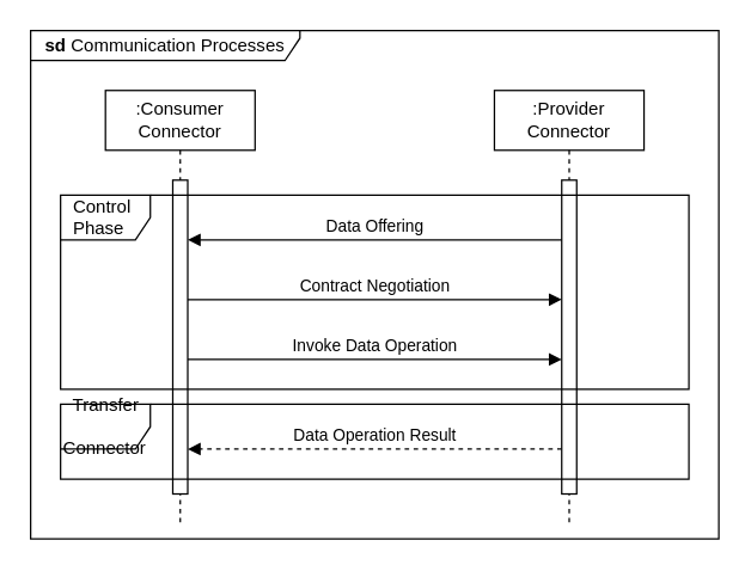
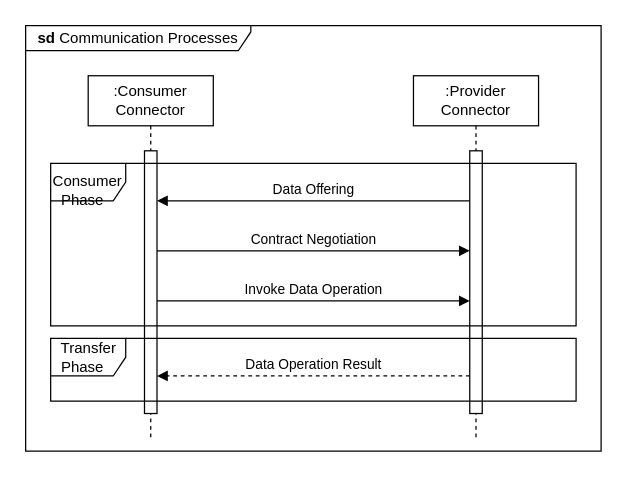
- <mxCell id="10" value="&amp;nbsp; Control &lt;br&gt;&amp;nbsp; Phase" style="shape=umlFrame;whiteSpace=wrap;html=1;width=60;height=30;align=left;" parent="1" vertex="1"><mxGeometry x="40" y="130" width="420" height="130" as="geometry" /></mxCell>
+ <mxCell id="10" value="&amp;nbsp; Consumer &lt;br&gt;&amp;nbsp; Phase" style="shape=umlFrame;whiteSpace=wrap;html=1;width=60;height=30;align=left;" parent="1" vertex="1"><mxGeometry x="40" y="130" width="420" height="130" as="geometry" /></mxCell>
- <mxCell id="11" value="&amp;nbsp; Transfer&lt;br&gt;&amp;nbsp; Connector" style="shape=umlFrame;whiteSpace=wrap;html=1;width=60;height=30;align=left;" parent="1" vertex="1"><mxGeometry x="40" y="270" width="420" height="50" as="geometry" /></mxCell>
+ <mxCell id="11" value="&amp;nbsp; Transfer&lt;br&gt;&amp;nbsp; Phase" style="shape=umlFrame;whiteSpace=wrap;html=1;width=60;height=30;align=left;" parent="1" vertex="1"><mxGeometry x="40" y="270" width="420" height="50" as="geometry" /></mxCell>
